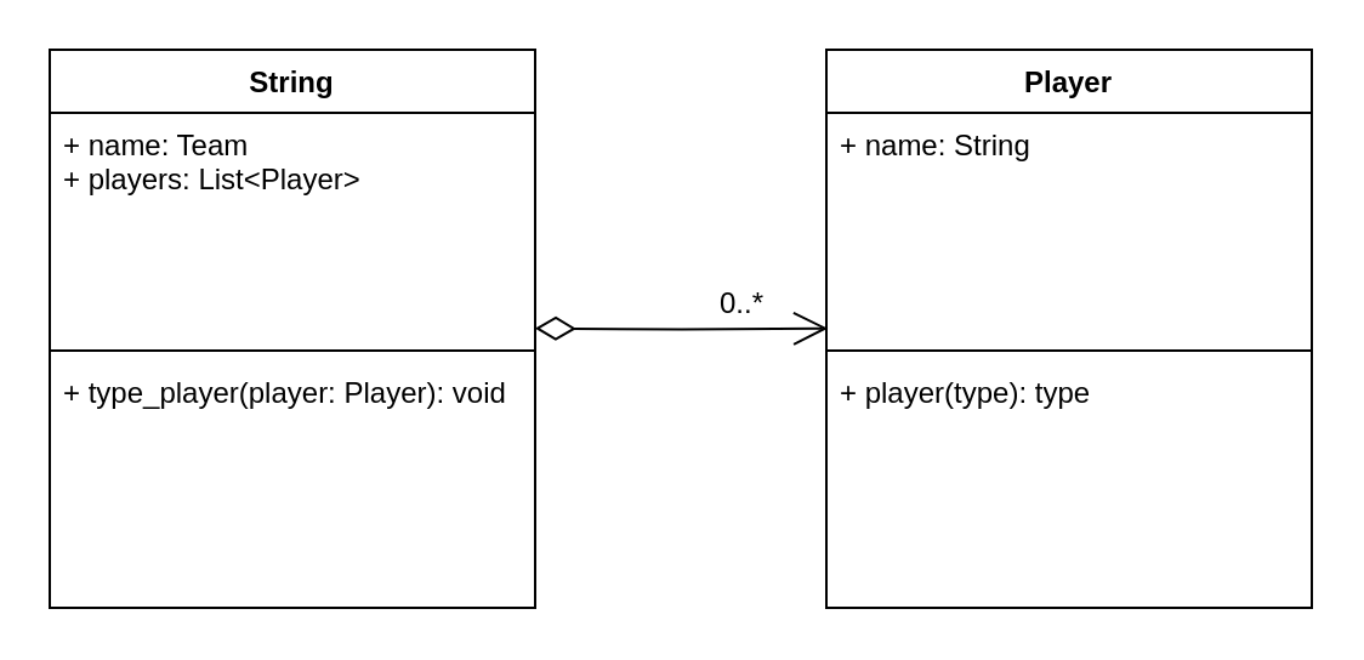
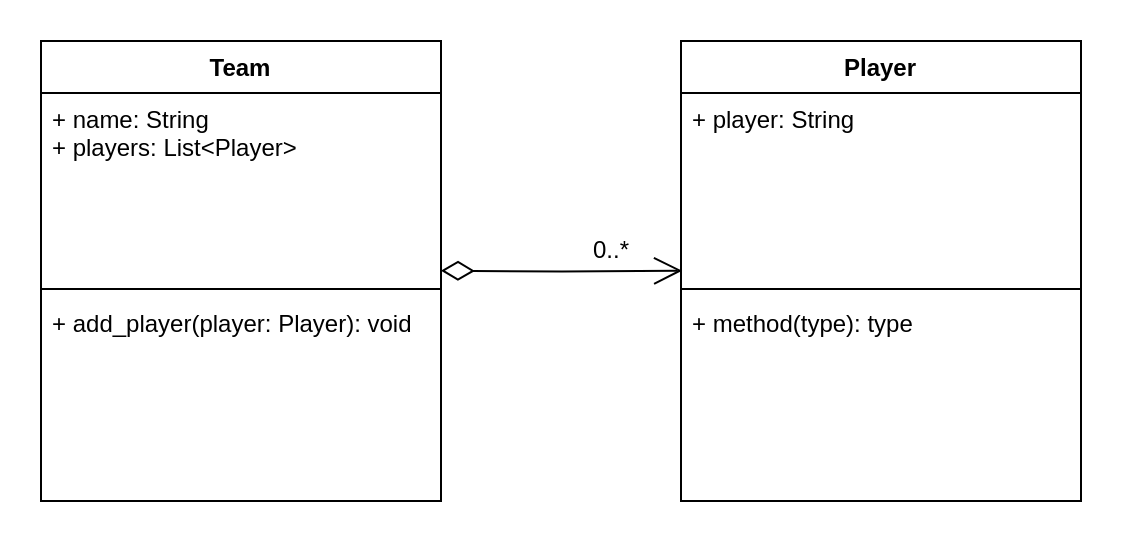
- <mxCell id="2" value="String" style="swimlane;fontStyle=1;align=center;verticalAlign=top;childLayout=stackLayout;horizontal=1;startSize=26;horizontalStack=0;resizeParent=1;resizeParentMax=0;resizeLast=0;collapsible=1;marginBottom=0;whiteSpace=wrap;html=1;" vertex="1" parent="1"><mxGeometry x="20" y="20" width="200" height="230" as="geometry" /></mxCell>
+ <mxCell id="2" value="Team" style="swimlane;fontStyle=1;align=center;verticalAlign=top;childLayout=stackLayout;horizontal=1;startSize=26;horizontalStack=0;resizeParent=1;resizeParentMax=0;resizeLast=0;collapsible=1;marginBottom=0;whiteSpace=wrap;html=1;" vertex="1" parent="1"><mxGeometry x="20" y="20" width="200" height="230" as="geometry" /></mxCell>
- <mxCell id="7" value="+ name: String" style="text;strokeColor=none;fillColor=none;align=left;verticalAlign=top;spacingLeft=4;spacingRight=4;overflow=hidden;rotatable=0;points=[[0,0.5],[1,0.5]];portConstraint=eastwest;whiteSpace=wrap;html=1;" vertex="1" parent="6"><mxGeometry y="26" width="200" height="94" as="geometry" /></mxCell>
+ <mxCell id="7" value="+ player: String" style="text;strokeColor=none;fillColor=none;align=left;verticalAlign=top;spacingLeft=4;spacingRight=4;overflow=hidden;rotatable=0;points=[[0,0.5],[1,0.5]];portConstraint=eastwest;whiteSpace=wrap;html=1;" vertex="1" parent="6"><mxGeometry y="26" width="200" height="94" as="geometry" /></mxCell>
- <mxCell id="3" value="+ name: Team&lt;div&gt;+ players: List&amp;lt;Player&amp;gt;&lt;/div&gt;" style="text;strokeColor=none;fillColor=none;align=left;verticalAlign=top;spacingLeft=4;spacingRight=4;overflow=hidden;rotatable=0;points=[[0,0.5],[1,0.5]];portConstraint=eastwest;whiteSpace=wrap;html=1;" vertex="1" parent="2"><mxGeometry y="26" width="200" height="94" as="geometry" /></mxCell>
+ <mxCell id="3" value="+ name: String&lt;div&gt;+ players: List&amp;lt;Player&amp;gt;&lt;/div&gt;" style="text;strokeColor=none;fillColor=none;align=left;verticalAlign=top;spacingLeft=4;spacingRight=4;overflow=hidden;rotatable=0;points=[[0,0.5],[1,0.5]];portConstraint=eastwest;whiteSpace=wrap;html=1;" vertex="1" parent="2"><mxGeometry y="26" width="200" height="94" as="geometry" /></mxCell>
- <mxCell id="9" value="+ player(type): type" style="text;strokeColor=none;fillColor=none;align=left;verticalAlign=top;spacingLeft=4;spacingRight=4;overflow=hidden;rotatable=0;points=[[0,0.5],[1,0.5]];portConstraint=eastwest;whiteSpace=wrap;html=1;" vertex="1" parent="6"><mxGeometry y="128" width="200" height="102" as="geometry" /></mxCell>
+ <mxCell id="9" value="+ method(type): type" style="text;strokeColor=none;fillColor=none;align=left;verticalAlign=top;spacingLeft=4;spacingRight=4;overflow=hidden;rotatable=0;points=[[0,0.5],[1,0.5]];portConstraint=eastwest;whiteSpace=wrap;html=1;" vertex="1" parent="6"><mxGeometry y="128" width="200" height="102" as="geometry" /></mxCell>
- <mxCell id="5" value="+ type_player(player: Player): void" style="text;strokeColor=none;fillColor=none;align=left;verticalAlign=top;spacingLeft=4;spacingRight=4;overflow=hidden;rotatable=0;points=[[0,0.5],[1,0.5]];portConstraint=eastwest;whiteSpace=wrap;html=1;" vertex="1" parent="2"><mxGeometry y="128" width="200" height="102" as="geometry" /></mxCell>
+ <mxCell id="5" value="+ add_player(player: Player): void" style="text;strokeColor=none;fillColor=none;align=left;verticalAlign=top;spacingLeft=4;spacingRight=4;overflow=hidden;rotatable=0;points=[[0,0.5],[1,0.5]];portConstraint=eastwest;whiteSpace=wrap;html=1;" vertex="1" parent="2"><mxGeometry y="128" width="200" height="102" as="geometry" /></mxCell>
